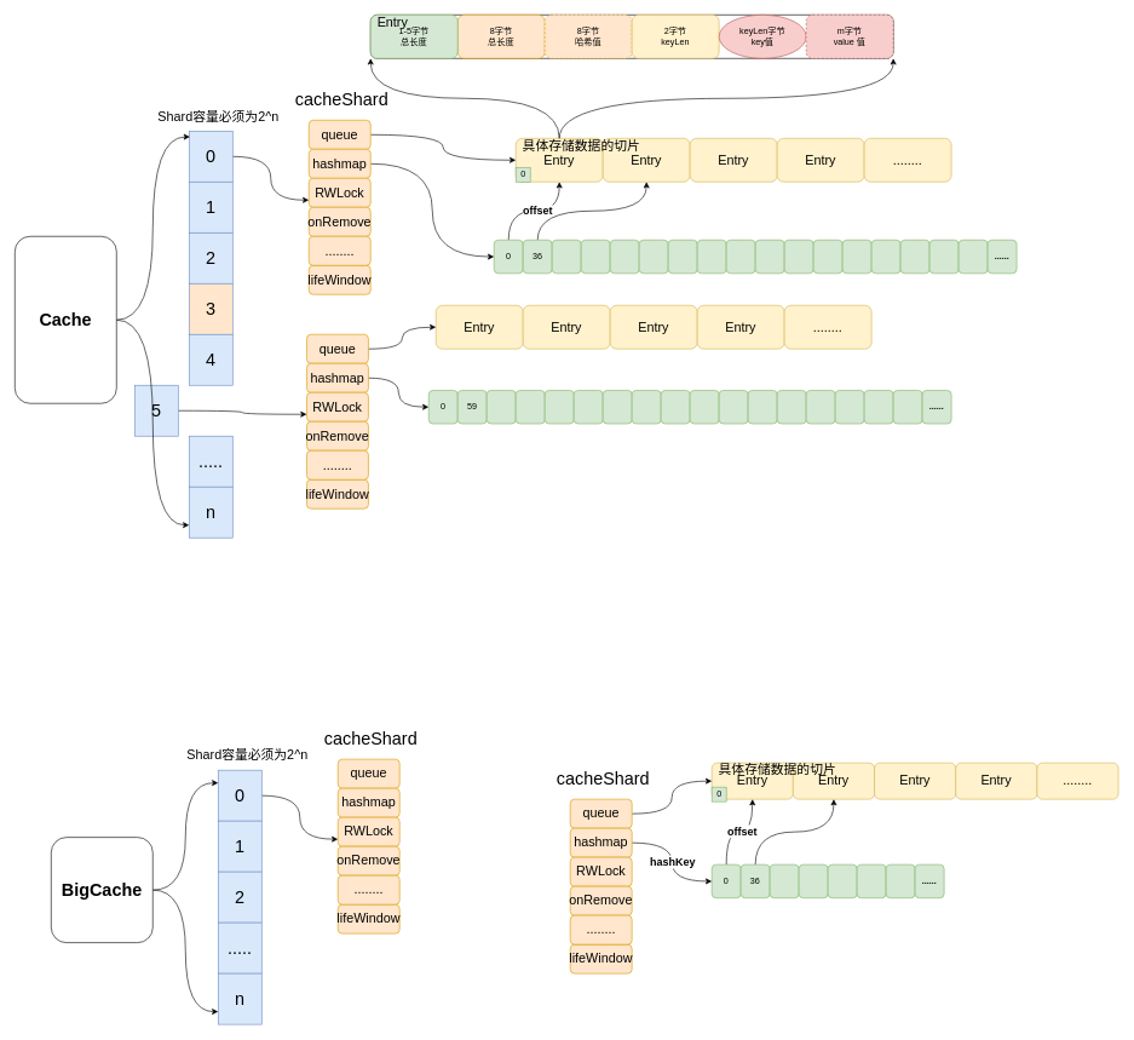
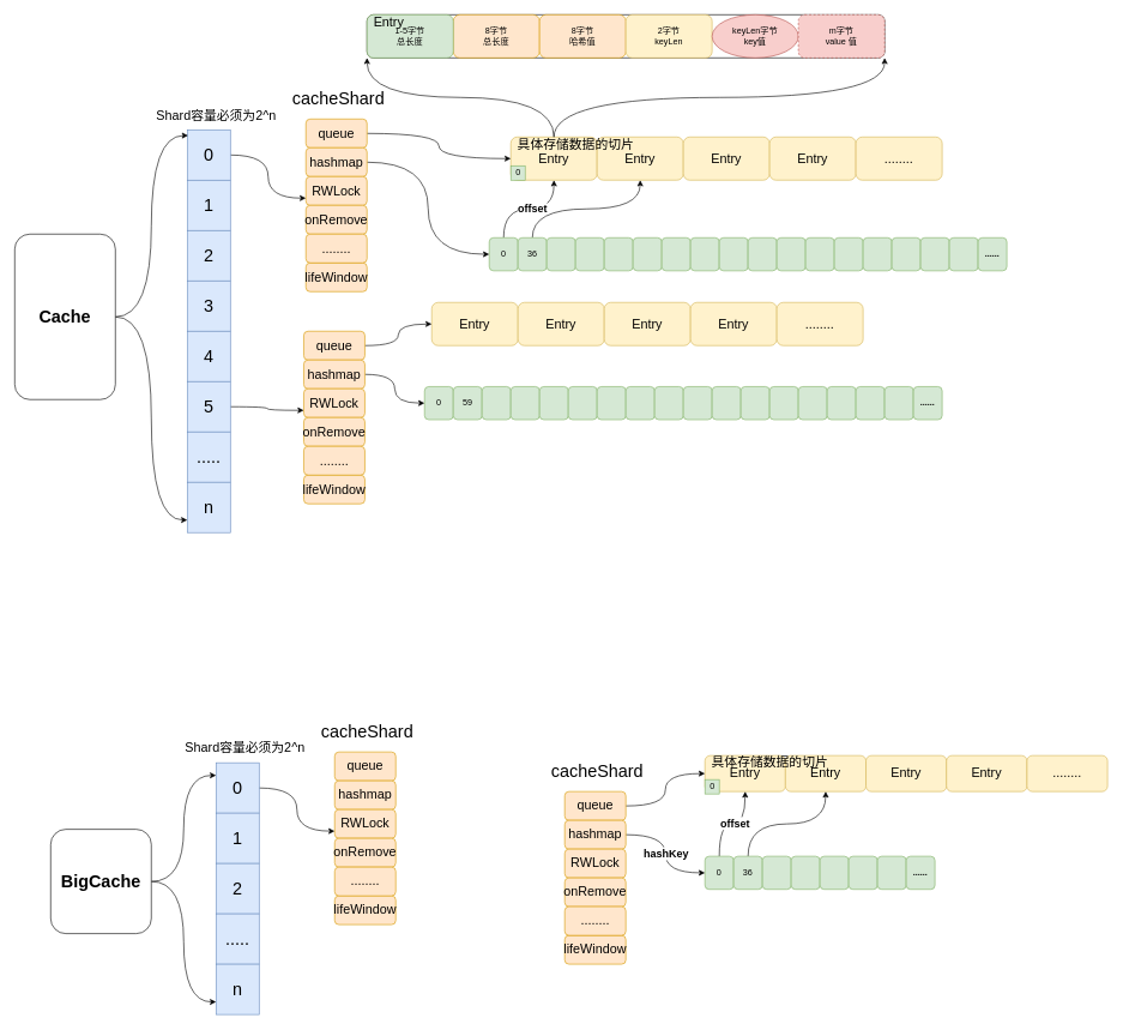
- <mxCell id="5" value="8字节&lt;br&gt;哈希值" style="rounded=1;whiteSpace=wrap;html=1;fillColor=#ffe6cc;strokeColor=#d79b00;dashed=1;" parent="2" vertex="1"><mxGeometry x="240" width="120" height="60" as="geometry" /></mxCell>
+ <mxCell id="5" value="8字节&lt;br&gt;哈希值" style="rounded=1;whiteSpace=wrap;html=1;fillColor=#ffe6cc;strokeColor=#d79b00;" parent="2" vertex="1"><mxGeometry x="240" width="120" height="60" as="geometry" /></mxCell>
- <mxCell id="15" value="&lt;font style=&quot;font-size: 24px&quot;&gt;3&lt;/font&gt;" style="rounded=0;whiteSpace=wrap;html=1;fillColor=#ffe6cc;strokeColor=#6c8ebf;" parent="1" vertex="1"><mxGeometry x="260" y="390" width="60" height="70" as="geometry" /></mxCell>
+ <mxCell id="15" value="&lt;font style=&quot;font-size: 24px&quot;&gt;3&lt;/font&gt;" style="rounded=0;whiteSpace=wrap;html=1;fillColor=#dae8fc;strokeColor=#6c8ebf;" parent="1" vertex="1"><mxGeometry x="260" y="390" width="60" height="70" as="geometry" /></mxCell>
- <mxCell id="18" value="&lt;font style=&quot;font-size: 24px&quot;&gt;5&lt;/font&gt;" style="rounded=0;whiteSpace=wrap;html=1;fillColor=#dae8fc;strokeColor=#6c8ebf;" parent="1" vertex="1"><mxGeometry x="185" y="530" width="60" height="70" as="geometry" /></mxCell>
+ <mxCell id="18" value="&lt;font style=&quot;font-size: 24px&quot;&gt;5&lt;/font&gt;" style="rounded=0;whiteSpace=wrap;html=1;fillColor=#dae8fc;strokeColor=#6c8ebf;" parent="1" vertex="1"><mxGeometry x="260" y="530" width="60" height="70" as="geometry" /></mxCell>
